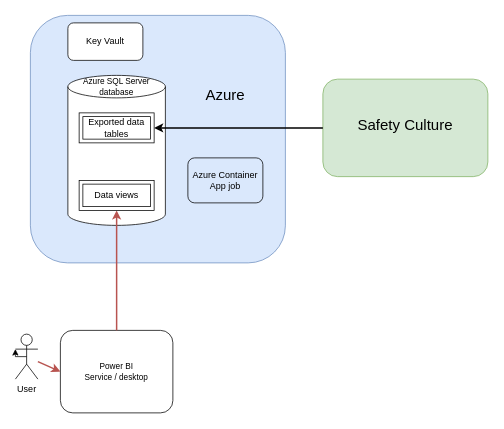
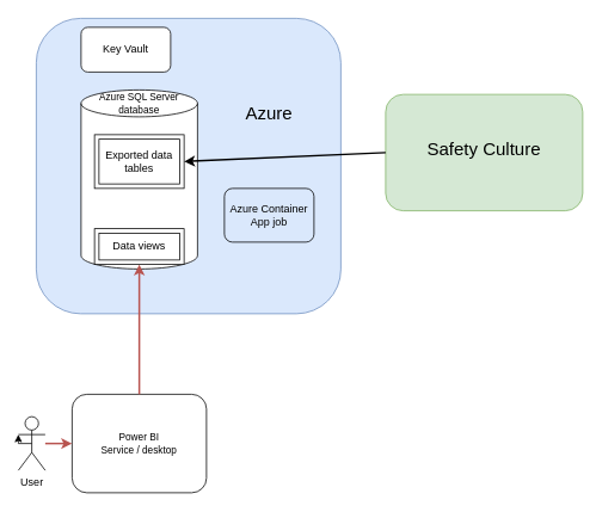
- <mxCell id="12" value="Exported data&lt;div&gt;tables&lt;/div&gt;" style="shape=ext;margin=3;double=1;whiteSpace=wrap;html=1;align=center;" vertex="1" parent="1"><mxGeometry x="105" y="150" width="100" height="40" as="geometry" /></mxCell>
+ <mxCell id="12" value="Exported data&lt;div&gt;tables&lt;/div&gt;" style="shape=ext;margin=3;double=1;whiteSpace=wrap;html=1;align=center;" vertex="1" parent="1"><mxGeometry x="105" y="150" width="100" height="60" as="geometry" /></mxCell>
- <mxCell id="13" value="Data views" style="shape=ext;margin=3;double=1;whiteSpace=wrap;html=1;align=center;" vertex="1" parent="1"><mxGeometry x="105" y="240" width="100" height="40" as="geometry" /></mxCell>
+ <mxCell id="13" value="Data views" style="shape=ext;margin=3;double=1;whiteSpace=wrap;html=1;align=center;" vertex="1" parent="1"><mxGeometry x="105" y="255" width="100" height="40" as="geometry" /></mxCell>
- <mxCell id="4" value="User" style="shape=umlActor;verticalLabelPosition=bottom;verticalAlign=top;html=1;outlineConnect=0;" vertex="1" parent="1"><mxGeometry x="20" y="445" width="30" height="60" as="geometry" /></mxCell>
+ <mxCell id="4" value="User" style="shape=umlActor;verticalLabelPosition=bottom;verticalAlign=top;html=1;outlineConnect=0;" vertex="1" parent="1"><mxGeometry x="20" y="465" width="30" height="60" as="geometry" /></mxCell>
